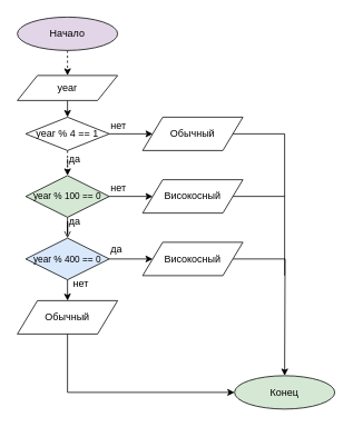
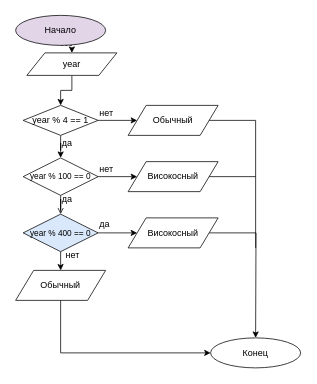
- <mxCell id="5" value="year" style="shape=parallelogram;perimeter=parallelogramPerimeter;whiteSpace=wrap;html=1;" vertex="1" parent="1"><mxGeometry x="20" y="90" width="120" height="30" as="geometry" /></mxCell>
+ <mxCell id="5" value="year" style="shape=parallelogram;perimeter=parallelogramPerimeter;whiteSpace=wrap;html=1;" vertex="1" parent="1"><mxGeometry x="35" y="70" width="120" height="30" as="geometry" /></mxCell>
- <mxCell id="6" value="" style="edgeStyle=orthogonalEdgeStyle;rounded=0;orthogonalLoop=1;jettySize=auto;html=1;dashed=1;" edge="1" parent="1" source="8" target="11"><mxGeometry relative="1" as="geometry" /></mxCell>
+ <mxCell id="6" value="" style="edgeStyle=orthogonalEdgeStyle;rounded=0;orthogonalLoop=1;jettySize=auto;html=1;" edge="1" parent="1" source="8" target="11"><mxGeometry relative="1" as="geometry" /></mxCell>
- <mxCell id="11" value="&lt;font style=&quot;font-size: 11px&quot;&gt;year % 100 == 0&lt;/font&gt;" style="rhombus;whiteSpace=wrap;html=1;fillColor=#d5e8d4;" vertex="1" parent="1"><mxGeometry x="30" y="210" width="100" height="50" as="geometry" /></mxCell>
+ <mxCell id="11" value="&lt;font style=&quot;font-size: 11px&quot;&gt;year % 100 == 0&lt;/font&gt;" style="rhombus;whiteSpace=wrap;html=1;" vertex="1" parent="1"><mxGeometry x="30" y="210" width="100" height="50" as="geometry" /></mxCell>
- <mxCell id="28" value="Конец" style="ellipse;whiteSpace=wrap;html=1;fillColor=#d5e8d4;" vertex="1" parent="1"><mxGeometry x="280" y="450" width="120" height="40" as="geometry" /></mxCell>
+ <mxCell id="28" value="Конец" style="ellipse;whiteSpace=wrap;html=1;" vertex="1" parent="1"><mxGeometry x="280" y="450" width="120" height="40" as="geometry" /></mxCell>
